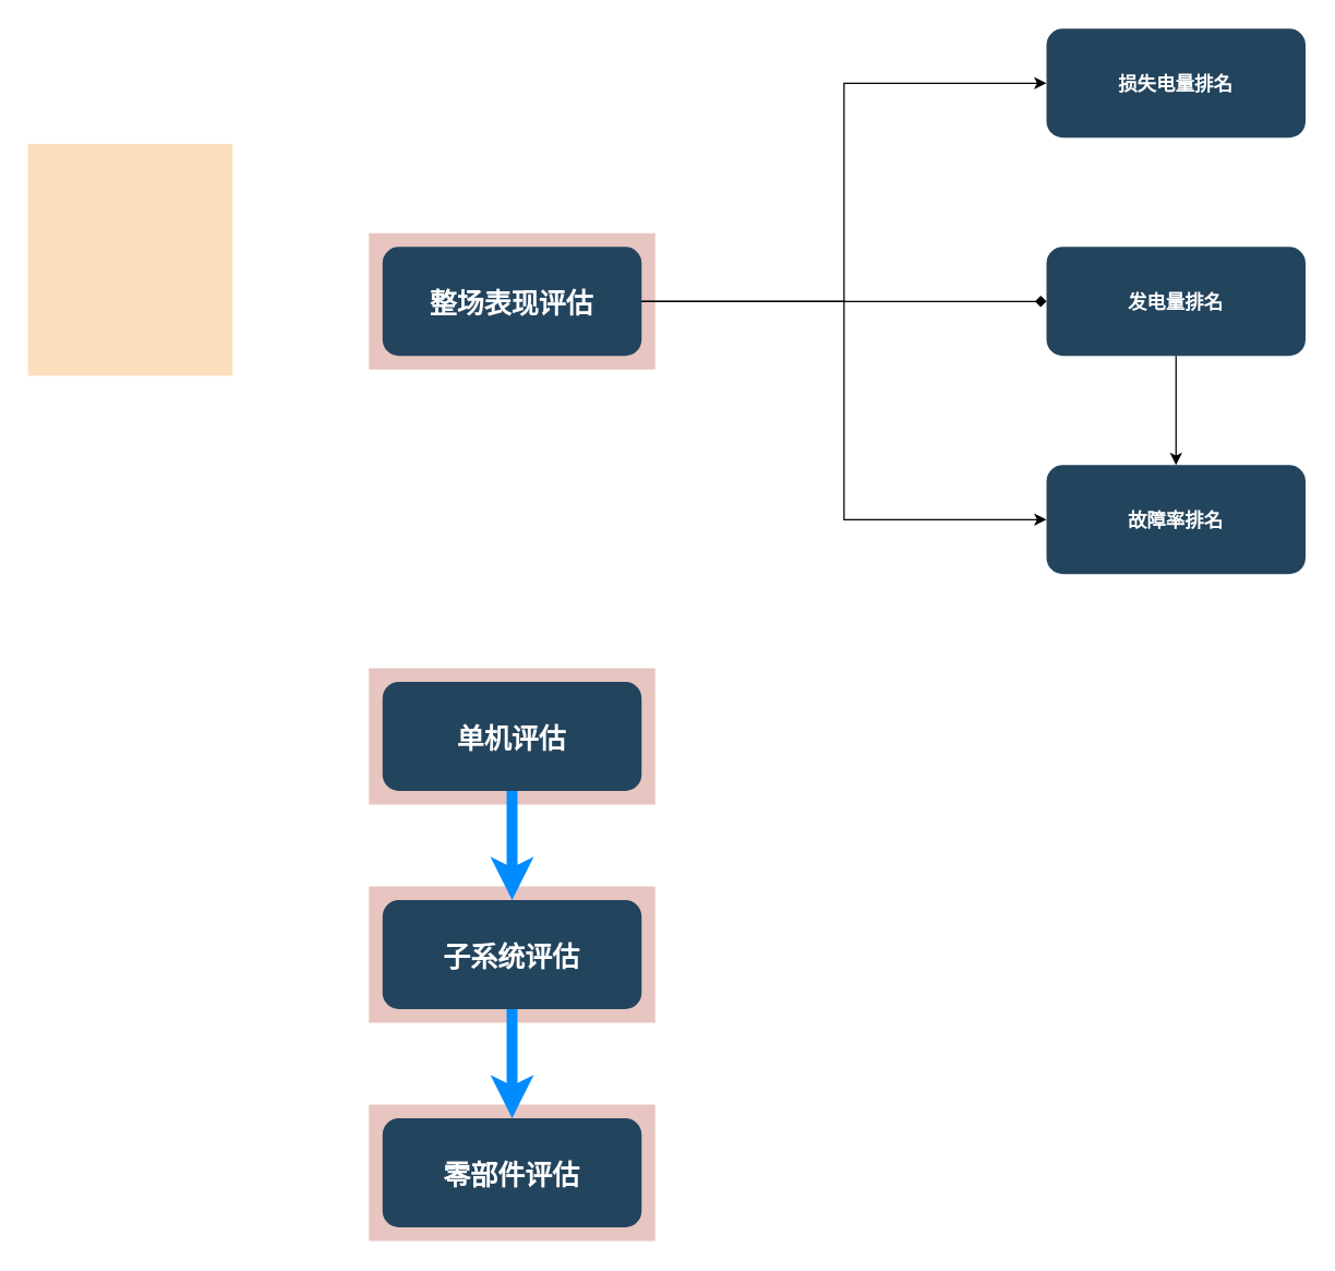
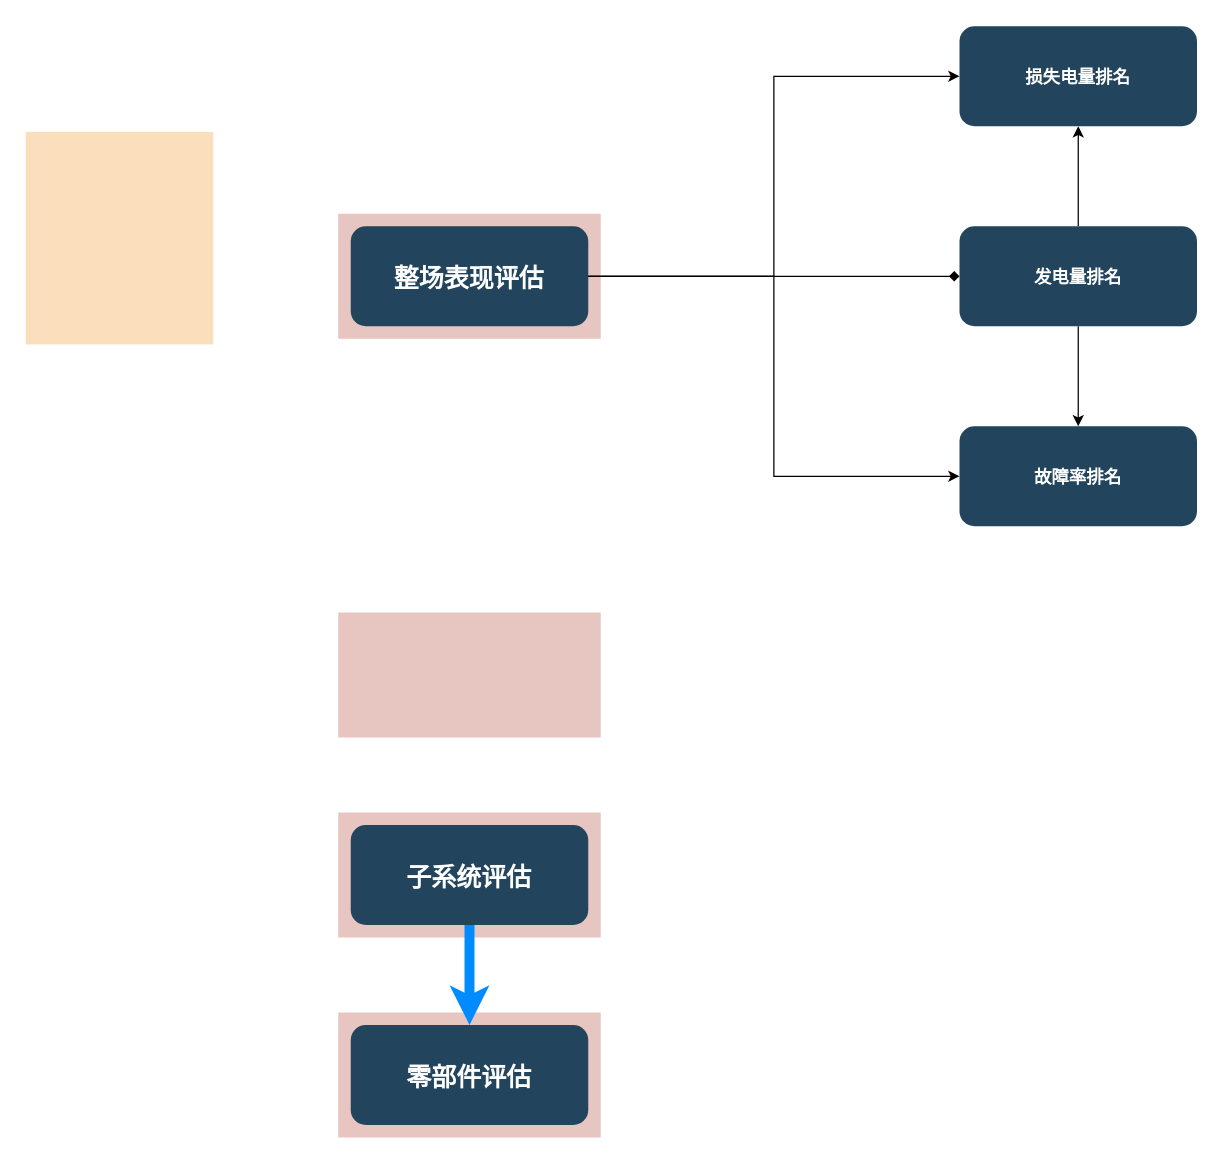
+ <mxCell id="13" value="" style="edgeStyle=orthogonalEdgeStyle;rounded=0;orthogonalLoop=1;jettySize=auto;html=1;fontSize=20;" edge="1" parent="1" source="14" target="15"><mxGeometry relative="1" as="geometry" /></mxCell>
- <mxCell id="9" value="单机评估" style="rounded=1;fillColor=#23445D;gradientColor=none;strokeColor=none;fontColor=#FFFFFF;fontStyle=1;fontFamily=Tahoma;fontSize=20;" vertex="1" parent="1"><mxGeometry x="280" y="499.5" width="190" height="80" as="geometry" /></mxCell>
- <mxCell id="17" value="" style="edgeStyle=orthogonalEdgeStyle;rounded=0;orthogonalLoop=1;jettySize=auto;html=1;fontSize=20;strokeWidth=8;strokeColor=#008CFF;exitX=0.5;exitY=1;exitDx=0;exitDy=0;" edge="1" parent="1" source="9" target="10"><mxGeometry relative="1" as="geometry"><mxPoint x="385" y="270.5" as="sourcePoint" /><mxPoint x="385" y="509.5" as="targetPoint" /></mxGeometry></mxCell>
